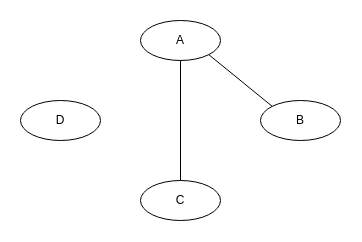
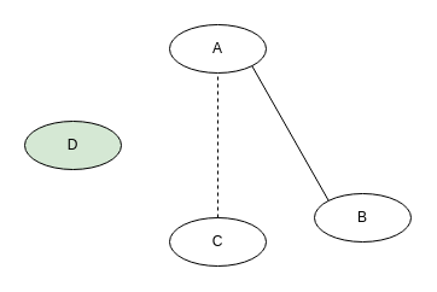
- <mxCell id="7" value="" style="endArrow=none;html=1;exitX=0.5;exitY=0;exitDx=0;exitDy=0;entryX=0.5;entryY=1;entryDx=0;entryDy=0;" edge="1" parent="1" source="4" target="2"><mxGeometry width="50" height="50" relative="1" as="geometry"><mxPoint x="380" y="290" as="sourcePoint" /><mxPoint x="430" y="240" as="targetPoint" /></mxGeometry></mxCell>
+ <mxCell id="7" value="" style="endArrow=none;html=1;exitX=0.5;exitY=0;exitDx=0;exitDy=0;entryX=0.5;entryY=1;entryDx=0;entryDy=0;dashed=1;" edge="1" parent="1" source="4" target="2"><mxGeometry width="50" height="50" relative="1" as="geometry"><mxPoint x="380" y="290" as="sourcePoint" /><mxPoint x="430" y="240" as="targetPoint" /></mxGeometry></mxCell>
- <mxCell id="5" value="D" style="ellipse;whiteSpace=wrap;html=1;" vertex="1" parent="1"><mxGeometry x="20" y="100" width="80" height="40" as="geometry" /></mxCell>
+ <mxCell id="5" value="D" style="ellipse;whiteSpace=wrap;html=1;fillColor=#d5e8d4;" vertex="1" parent="1"><mxGeometry x="20" y="100" width="80" height="40" as="geometry" /></mxCell>
- <mxCell id="3" value="B" style="ellipse;whiteSpace=wrap;html=1;" vertex="1" parent="1"><mxGeometry x="260" y="100" width="80" height="40" as="geometry" /></mxCell>
+ <mxCell id="3" value="B" style="ellipse;whiteSpace=wrap;html=1;" vertex="1" parent="1"><mxGeometry x="260" y="160" width="80" height="40" as="geometry" /></mxCell>
